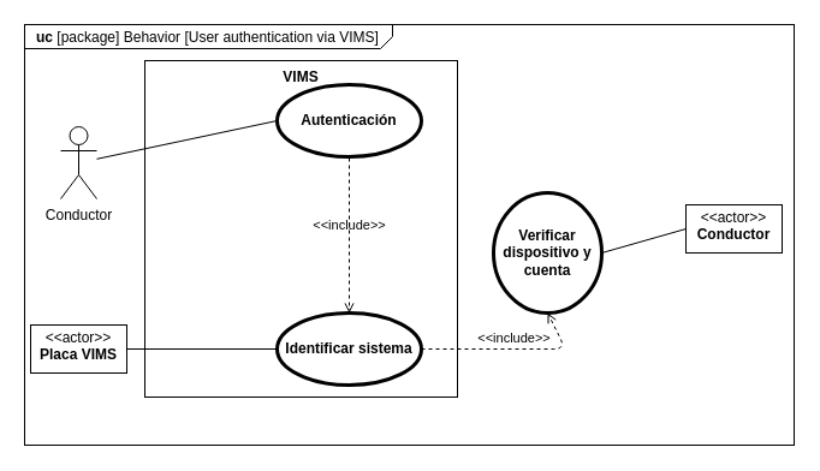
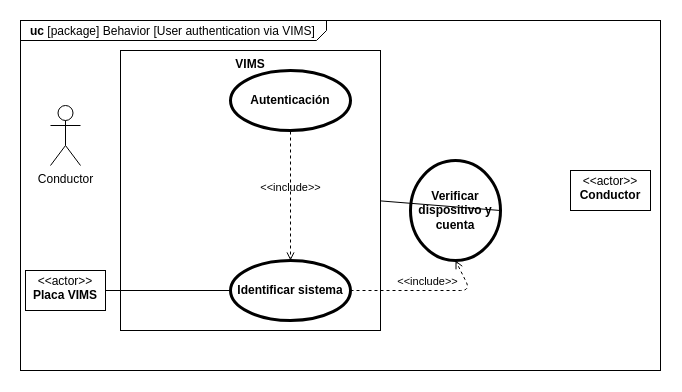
- <mxCell id="11" value="" style="edgeStyle=none;html=1;endArrow=none;verticalAlign=bottom;entryX=0;entryY=0.5;entryDx=0;entryDy=0;" parent="1" source="4" target="5" edge="1"><mxGeometry width="160" relative="1" as="geometry"><mxPoint x="340" y="220" as="sourcePoint" /><mxPoint x="500" y="220" as="targetPoint" /></mxGeometry></mxCell>
- <mxCell id="10" value="" style="edgeStyle=none;html=1;endArrow=none;verticalAlign=bottom;exitX=1;exitY=0.5;exitDx=0;exitDy=0;entryX=0;entryY=0.5;entryDx=0;entryDy=0;" parent="1" source="8" target="14" edge="1"><mxGeometry width="160" relative="1" as="geometry"><mxPoint x="340" y="220" as="sourcePoint" /><mxPoint x="600" y="190" as="targetPoint" /></mxGeometry></mxCell>
+ <mxCell id="10" value="" style="edgeStyle=none;html=1;endArrow=none;verticalAlign=bottom;exitX=1;exitY=0.5;exitDx=0;exitDy=0;" parent="1" source="8" target="3" edge="1"><mxGeometry width="160" relative="1" as="geometry"><mxPoint x="340" y="220" as="sourcePoint" /><mxPoint x="600" y="190" as="targetPoint" /></mxGeometry></mxCell>
